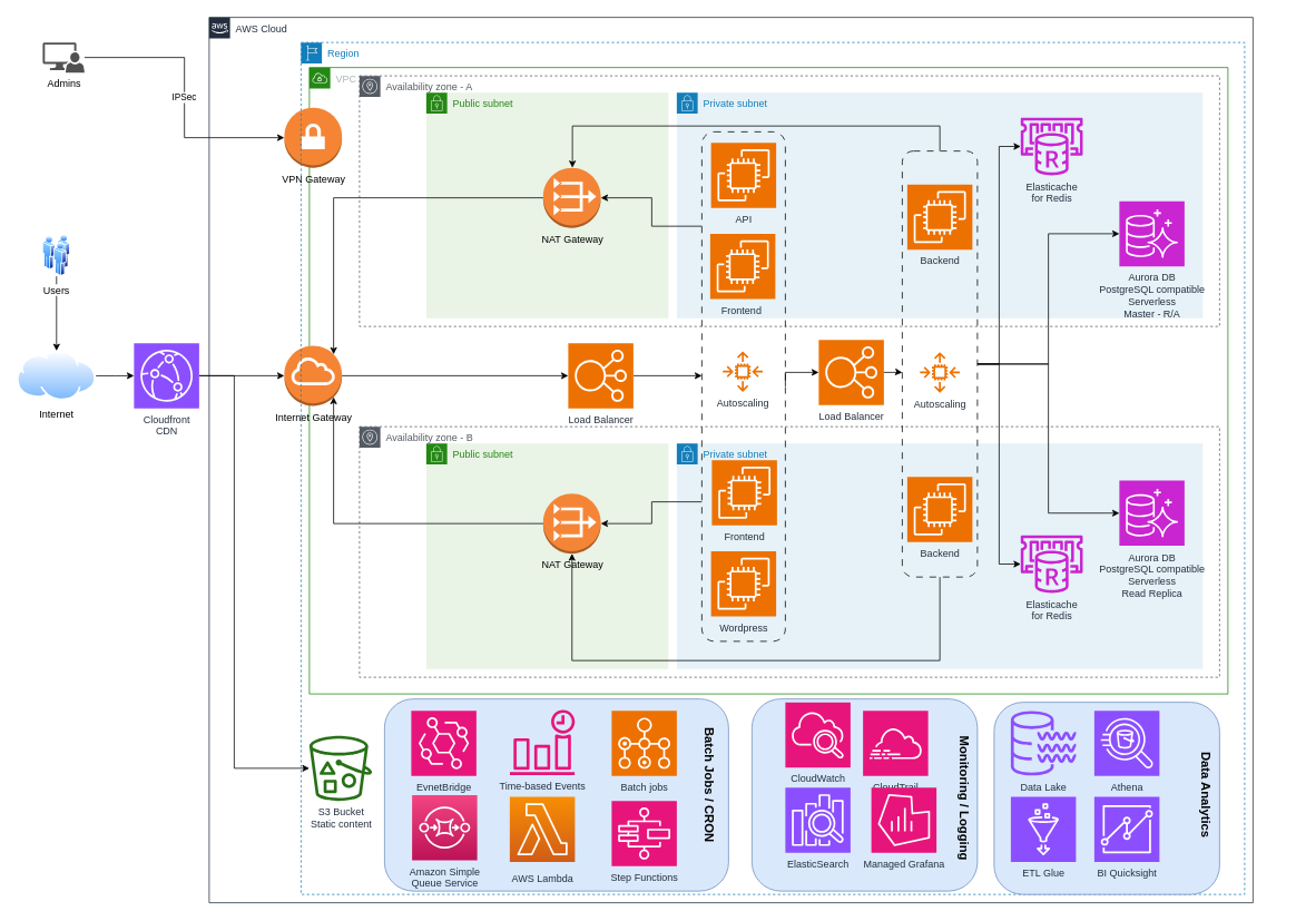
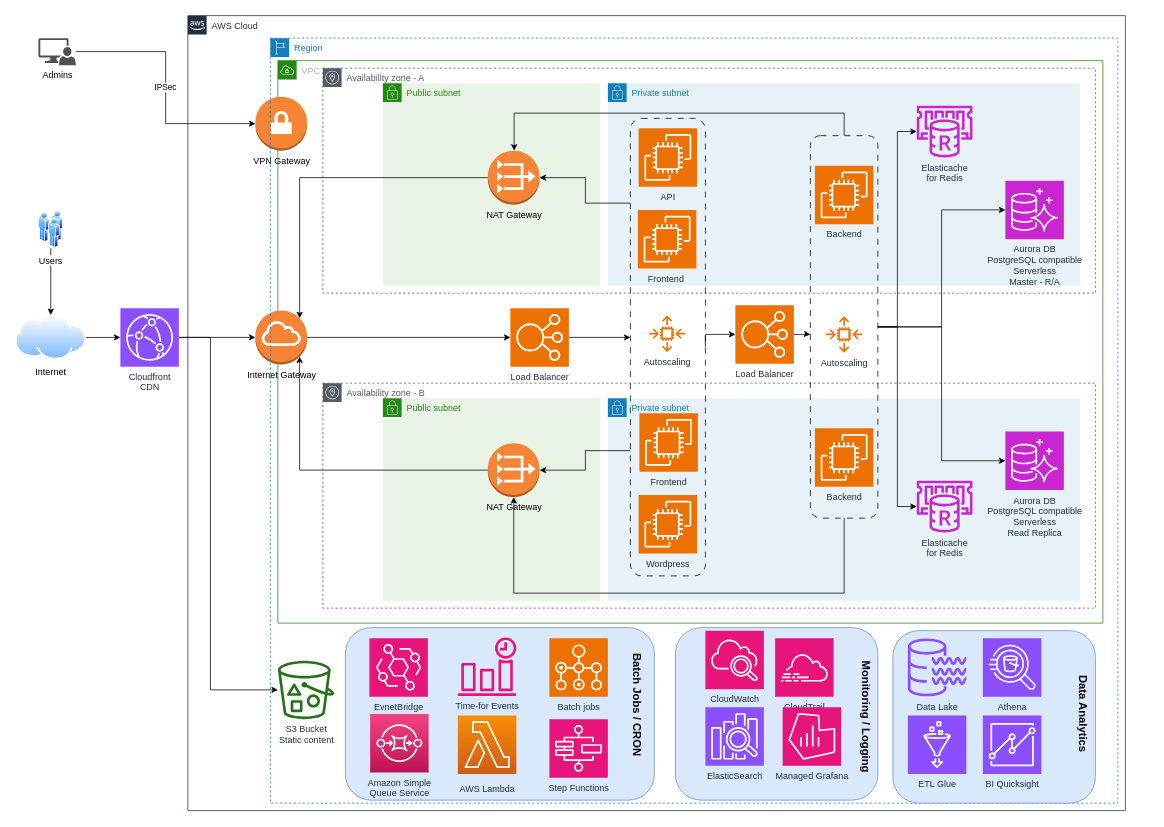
- <mxCell id="66" value="Time-based Events" style="sketch=0;outlineConnect=0;fontColor=#232F3E;gradientColor=none;fillColor=#E7157B;strokeColor=none;dashed=0;verticalLabelPosition=bottom;verticalAlign=top;align=center;html=1;fontSize=12;fontStyle=0;aspect=fixed;pointerEvents=1;shape=mxgraph.aws4.event_time_based;" vertex="1" parent="13"><mxGeometry x="250" y="799" width="78" height="78" as="geometry" /></mxCell>
+ <mxCell id="66" value="Time-for Events" style="sketch=0;outlineConnect=0;fontColor=#232F3E;gradientColor=none;fillColor=#E7157B;strokeColor=none;dashed=0;verticalLabelPosition=bottom;verticalAlign=top;align=center;html=1;fontSize=12;fontStyle=0;aspect=fixed;pointerEvents=1;shape=mxgraph.aws4.event_time_based;" vertex="1" parent="13"><mxGeometry x="250" y="799" width="78" height="78" as="geometry" /></mxCell>
